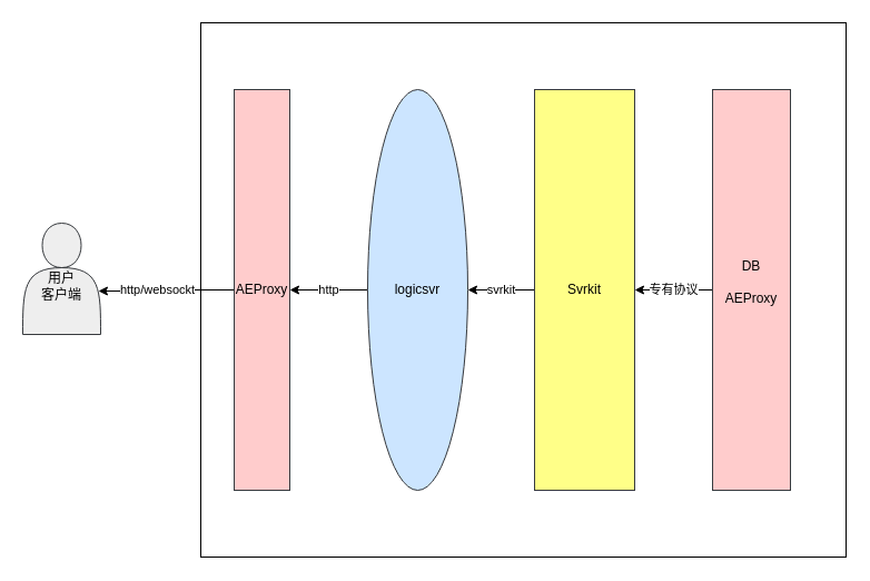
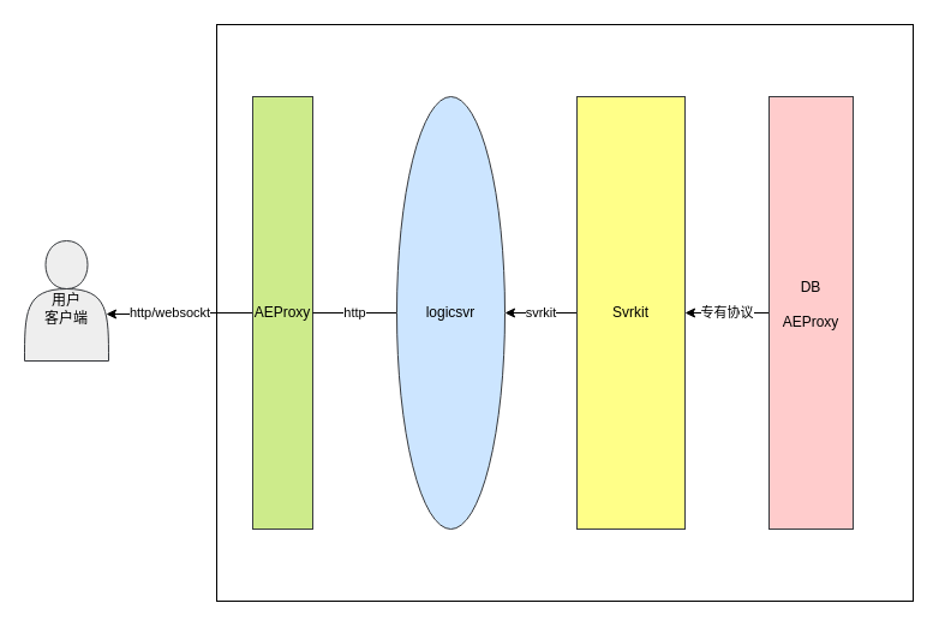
- <mxCell id="6" value="AEProxy" style="rounded=0;whiteSpace=wrap;html=1;fillColor=#ffcccc;strokeColor=#36393d;" vertex="1" parent="1"><mxGeometry x="210" y="80" width="50" height="360" as="geometry" /></mxCell>
+ <mxCell id="6" value="AEProxy" style="rounded=0;whiteSpace=wrap;html=1;fillColor=#cdeb8b;strokeColor=#36393d;" vertex="1" parent="1"><mxGeometry x="210" y="80" width="50" height="360" as="geometry" /></mxCell>
- <mxCell id="7" value="http" style="edgeStyle=orthogonalEdgeStyle;rounded=0;orthogonalLoop=1;jettySize=auto;html=1;verticalAlign=middle;" edge="1" parent="1" source="8" target="6"><mxGeometry relative="1" as="geometry" /></mxCell>
+ <mxCell id="7" value="http" style="edgeStyle=orthogonalEdgeStyle;rounded=0;orthogonalLoop=1;jettySize=auto;html=1;verticalAlign=middle;endArrow=none;" edge="1" parent="1" source="8" target="6"><mxGeometry relative="1" as="geometry" /></mxCell>
